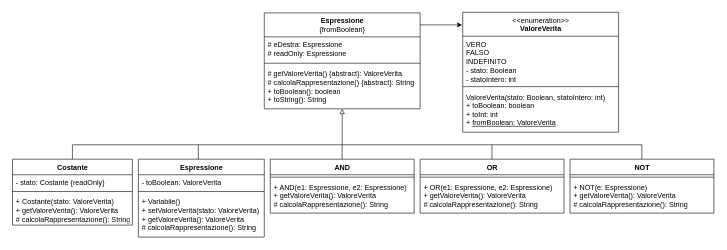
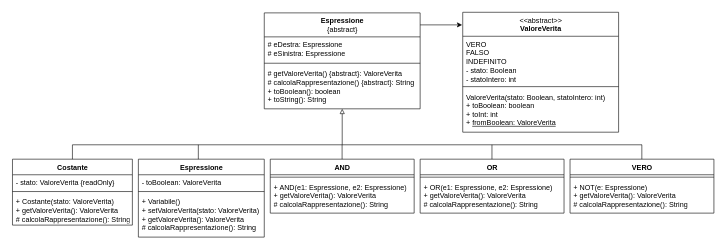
- <mxCell id="31" value="&amp;lt;&amp;lt;enumeration&amp;gt;&amp;gt;&lt;b&gt;&lt;br&gt;ValoreVerita&lt;/b&gt;" style="swimlane;fontStyle=0;align=center;verticalAlign=top;childLayout=stackLayout;horizontal=1;startSize=40;horizontalStack=0;resizeParent=1;resizeParentMax=0;resizeLast=0;collapsible=0;marginBottom=0;html=1;" vertex="1" parent="1"><mxGeometry x="771" y="20" width="260" height="200" as="geometry" /></mxCell>
+ <mxCell id="31" value="&amp;lt;&amp;lt;abstract&amp;gt;&amp;gt;&lt;b&gt;&lt;br&gt;ValoreVerita&lt;/b&gt;" style="swimlane;fontStyle=0;align=center;verticalAlign=top;childLayout=stackLayout;horizontal=1;startSize=40;horizontalStack=0;resizeParent=1;resizeParentMax=0;resizeLast=0;collapsible=0;marginBottom=0;html=1;" vertex="1" parent="1"><mxGeometry x="771" y="20" width="260" height="200" as="geometry" /></mxCell>
- <mxCell id="2" value="&lt;b&gt;Espressione&lt;/b&gt;&lt;br&gt;{fromBoolean}" style="swimlane;fontStyle=0;align=center;verticalAlign=top;childLayout=stackLayout;horizontal=1;startSize=40;horizontalStack=0;resizeParent=1;resizeParentMax=0;resizeLast=0;collapsible=0;marginBottom=0;html=1;" parent="1" vertex="1"><mxGeometry x="440" y="21" width="260" height="160" as="geometry" /></mxCell>
+ <mxCell id="2" value="&lt;b&gt;Espressione&lt;/b&gt;&lt;br&gt;{abstract}" style="swimlane;fontStyle=0;align=center;verticalAlign=top;childLayout=stackLayout;horizontal=1;startSize=40;horizontalStack=0;resizeParent=1;resizeParentMax=0;resizeLast=0;collapsible=0;marginBottom=0;html=1;" parent="1" vertex="1"><mxGeometry x="440" y="21" width="260" height="160" as="geometry" /></mxCell>
- <mxCell id="3" value="# eDestra: Espressione&lt;br&gt;# readOnly: Espressione" style="text;html=1;strokeColor=none;fillColor=none;align=left;verticalAlign=top;spacingLeft=4;spacingRight=4;overflow=hidden;rotatable=0;points=[[0,0.5],[1,0.5]];portConstraint=eastwest;" parent="2" vertex="1"><mxGeometry y="40" width="260" height="40" as="geometry" /></mxCell>
+ <mxCell id="3" value="# eDestra: Espressione&lt;br&gt;# eSinistra: Espressione" style="text;html=1;strokeColor=none;fillColor=none;align=left;verticalAlign=top;spacingLeft=4;spacingRight=4;overflow=hidden;rotatable=0;points=[[0,0.5],[1,0.5]];portConstraint=eastwest;" parent="2" vertex="1"><mxGeometry y="40" width="260" height="40" as="geometry" /></mxCell>
- <mxCell id="21" value="&lt;b&gt;NOT&lt;br&gt;&lt;/b&gt;" style="swimlane;fontStyle=0;align=center;verticalAlign=top;childLayout=stackLayout;horizontal=1;startSize=26;horizontalStack=0;resizeParent=1;resizeParentMax=0;resizeLast=0;collapsible=0;marginBottom=0;html=1;" vertex="1" parent="1"><mxGeometry x="950" y="265" width="240" height="90" as="geometry" /></mxCell>
+ <mxCell id="21" value="&lt;b&gt;VERO&lt;br&gt;&lt;/b&gt;" style="swimlane;fontStyle=0;align=center;verticalAlign=top;childLayout=stackLayout;horizontal=1;startSize=26;horizontalStack=0;resizeParent=1;resizeParentMax=0;resizeLast=0;collapsible=0;marginBottom=0;html=1;" vertex="1" parent="1"><mxGeometry x="950" y="265" width="240" height="90" as="geometry" /></mxCell>
- <mxCell id="8" value="- stato: Costante {readOnly}" style="text;html=1;strokeColor=none;fillColor=none;align=left;verticalAlign=top;spacingLeft=4;spacingRight=4;overflow=hidden;rotatable=0;points=[[0,0.5],[1,0.5]];portConstraint=eastwest;" vertex="1" parent="7"><mxGeometry y="26" width="200" height="24" as="geometry" /></mxCell>
+ <mxCell id="8" value="- stato: ValoreVerita {readOnly}" style="text;html=1;strokeColor=none;fillColor=none;align=left;verticalAlign=top;spacingLeft=4;spacingRight=4;overflow=hidden;rotatable=0;points=[[0,0.5],[1,0.5]];portConstraint=eastwest;" vertex="1" parent="7"><mxGeometry y="26" width="200" height="24" as="geometry" /></mxCell>
